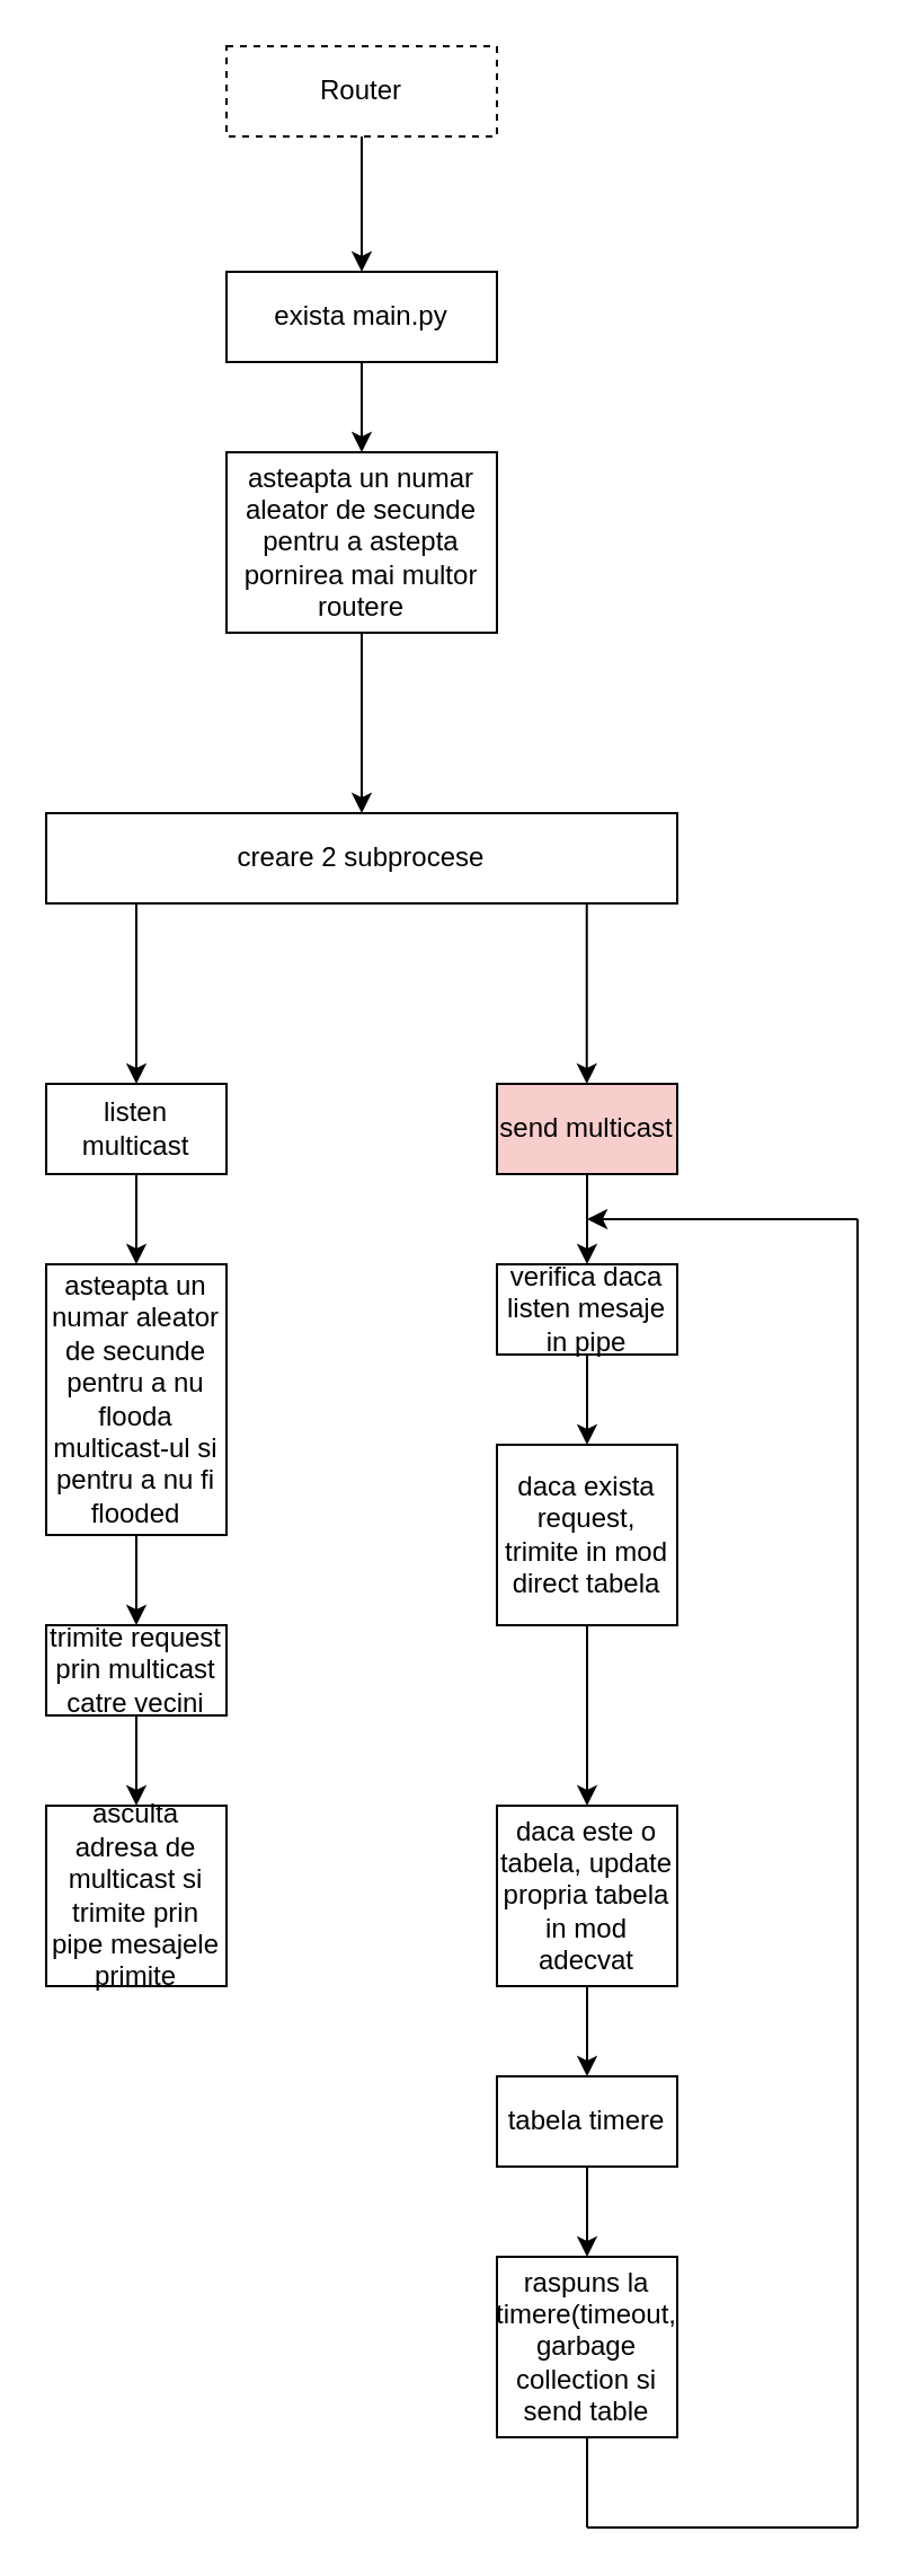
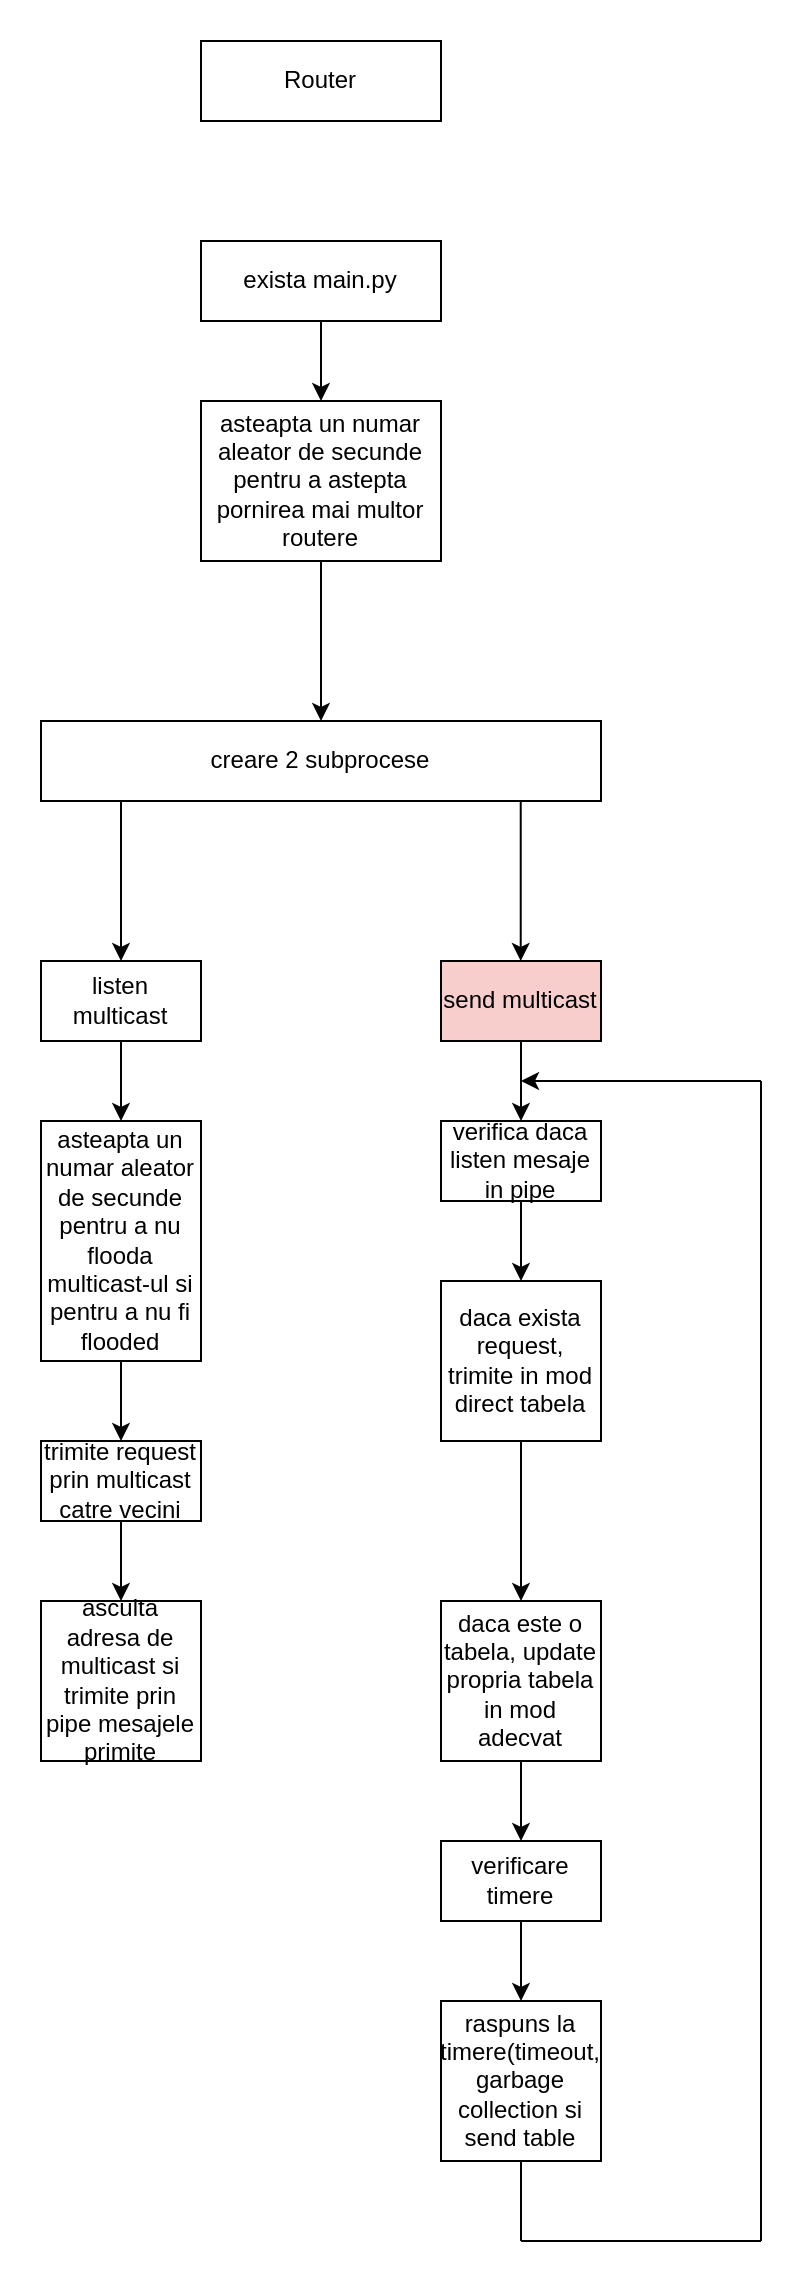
- <mxCell id="2" value="Router" style="rounded=0;whiteSpace=wrap;html=1;dashed=1;" vertex="1" parent="1"><mxGeometry x="100" y="20" width="120" height="40" as="geometry" /></mxCell>
+ <mxCell id="2" value="Router" style="rounded=0;whiteSpace=wrap;html=1;" vertex="1" parent="1"><mxGeometry x="100" y="20" width="120" height="40" as="geometry" /></mxCell>
- <mxCell id="28" value="" style="endArrow=classic;html=1;rounded=0;exitX=0.5;exitY=1;exitDx=0;exitDy=0;" edge="1" parent="1" source="2" target="29"><mxGeometry width="50" height="50" relative="1" as="geometry"><mxPoint x="210" y="360" as="sourcePoint" /><mxPoint x="160" y="120" as="targetPoint" /></mxGeometry></mxCell>
- <mxCell id="20" value="tabela timere" style="rounded=0;whiteSpace=wrap;html=1;" vertex="1" parent="1"><mxGeometry x="220" y="920" width="80" height="40" as="geometry" /></mxCell>
+ <mxCell id="20" value="verificare timere" style="rounded=0;whiteSpace=wrap;html=1;" vertex="1" parent="1"><mxGeometry x="220" y="920" width="80" height="40" as="geometry" /></mxCell>
